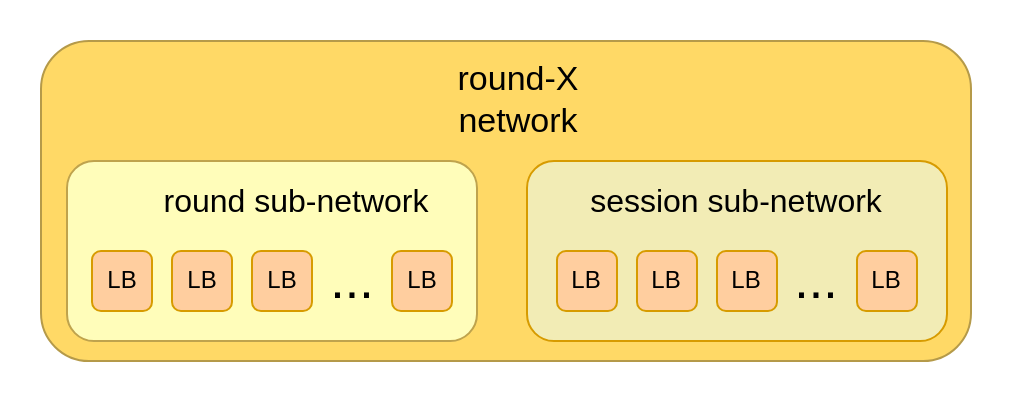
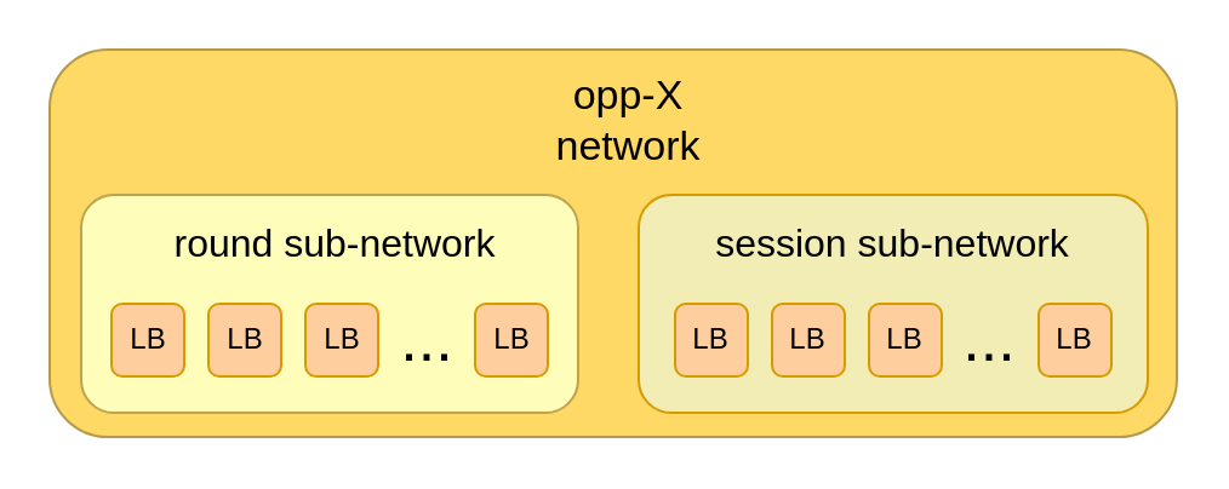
- <mxCell id="3" value="&lt;div&gt;round-X &lt;br&gt;&lt;/div&gt;&lt;div&gt;network&lt;/div&gt;" style="text;html=1;strokeColor=none;fillColor=none;align=center;verticalAlign=middle;whiteSpace=wrap;rounded=0;fontSize=17;" parent="1" vertex="1"><mxGeometry x="170" y="40" width="178" height="20" as="geometry" /></mxCell>
+ <mxCell id="3" value="&lt;div&gt;opp-X &lt;br&gt;&lt;/div&gt;&lt;div&gt;network&lt;/div&gt;" style="text;html=1;strokeColor=none;fillColor=none;align=center;verticalAlign=middle;whiteSpace=wrap;rounded=0;fontSize=17;" parent="1" vertex="1"><mxGeometry x="170" y="40" width="178" height="20" as="geometry" /></mxCell>
- <mxCell id="9" value="&lt;font style=&quot;font-size: 16px&quot;&gt;round sub-network&lt;br&gt;&lt;/font&gt;" style="text;html=1;strokeColor=none;fillColor=none;align=center;verticalAlign=middle;whiteSpace=wrap;rounded=0;" parent="1" vertex="1"><mxGeometry x="63" y="90" width="170" height="20" as="geometry" /></mxCell>
+ <mxCell id="9" value="&lt;font style=&quot;font-size: 16px&quot;&gt;round sub-network&lt;br&gt;&lt;/font&gt;" style="text;html=1;strokeColor=none;fillColor=none;align=center;verticalAlign=middle;whiteSpace=wrap;rounded=0;" parent="1" vertex="1"><mxGeometry x="53" y="90" width="170" height="20" as="geometry" /></mxCell>
